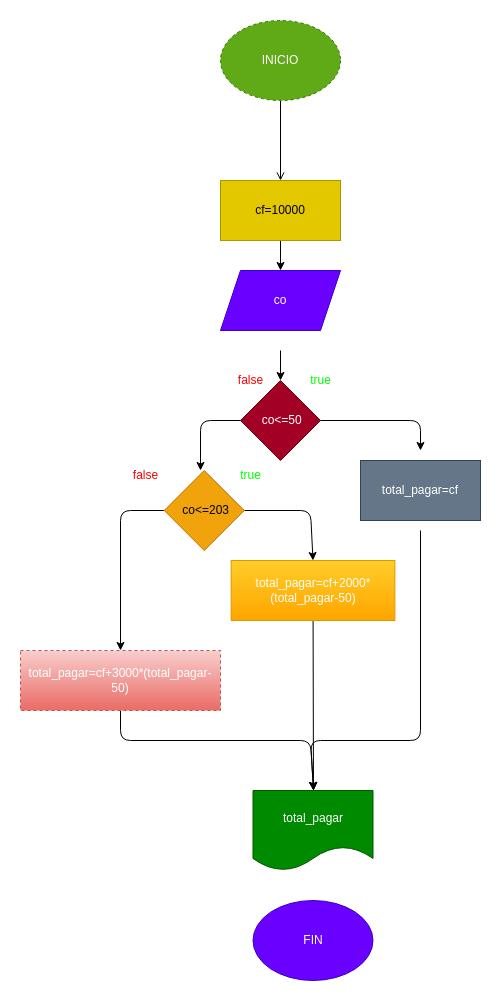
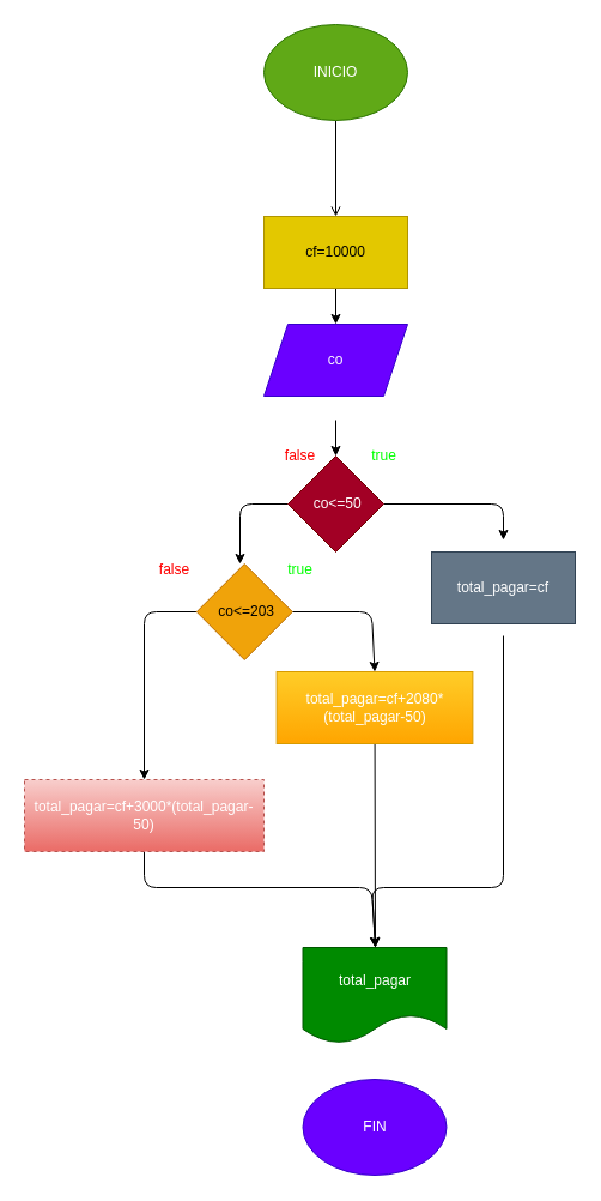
- <mxCell id="3" value="INICIO" style="ellipse;whiteSpace=wrap;html=1;fillColor=#60a917;fontColor=#ffffff;strokeColor=#2D7600;dashed=1;" parent="1" vertex="1"><mxGeometry x="220" y="20" width="120" height="80" as="geometry" /></mxCell>
+ <mxCell id="3" value="INICIO" style="ellipse;whiteSpace=wrap;html=1;fillColor=#60a917;fontColor=#ffffff;strokeColor=#2D7600;" parent="1" vertex="1"><mxGeometry x="220" y="20" width="120" height="80" as="geometry" /></mxCell>
- <mxCell id="25" value="&lt;span style=&quot;color: rgb(255, 255, 255);&quot;&gt;total_pagar=cf+2000*(total_pagar-50)&lt;/span&gt;" style="rounded=0;whiteSpace=wrap;html=1;fillColor=#ffcd28;gradientColor=#ffa500;strokeColor=#d79b00;" parent="1" vertex="1"><mxGeometry x="230.63" y="560" width="163.75" height="60" as="geometry" /></mxCell>
+ <mxCell id="25" value="&lt;span style=&quot;color: rgb(255, 255, 255);&quot;&gt;total_pagar=cf+2080*(total_pagar-50)&lt;/span&gt;" style="rounded=0;whiteSpace=wrap;html=1;fillColor=#ffcd28;gradientColor=#ffa500;strokeColor=#d79b00;" parent="1" vertex="1"><mxGeometry x="230.63" y="560" width="163.75" height="60" as="geometry" /></mxCell>
